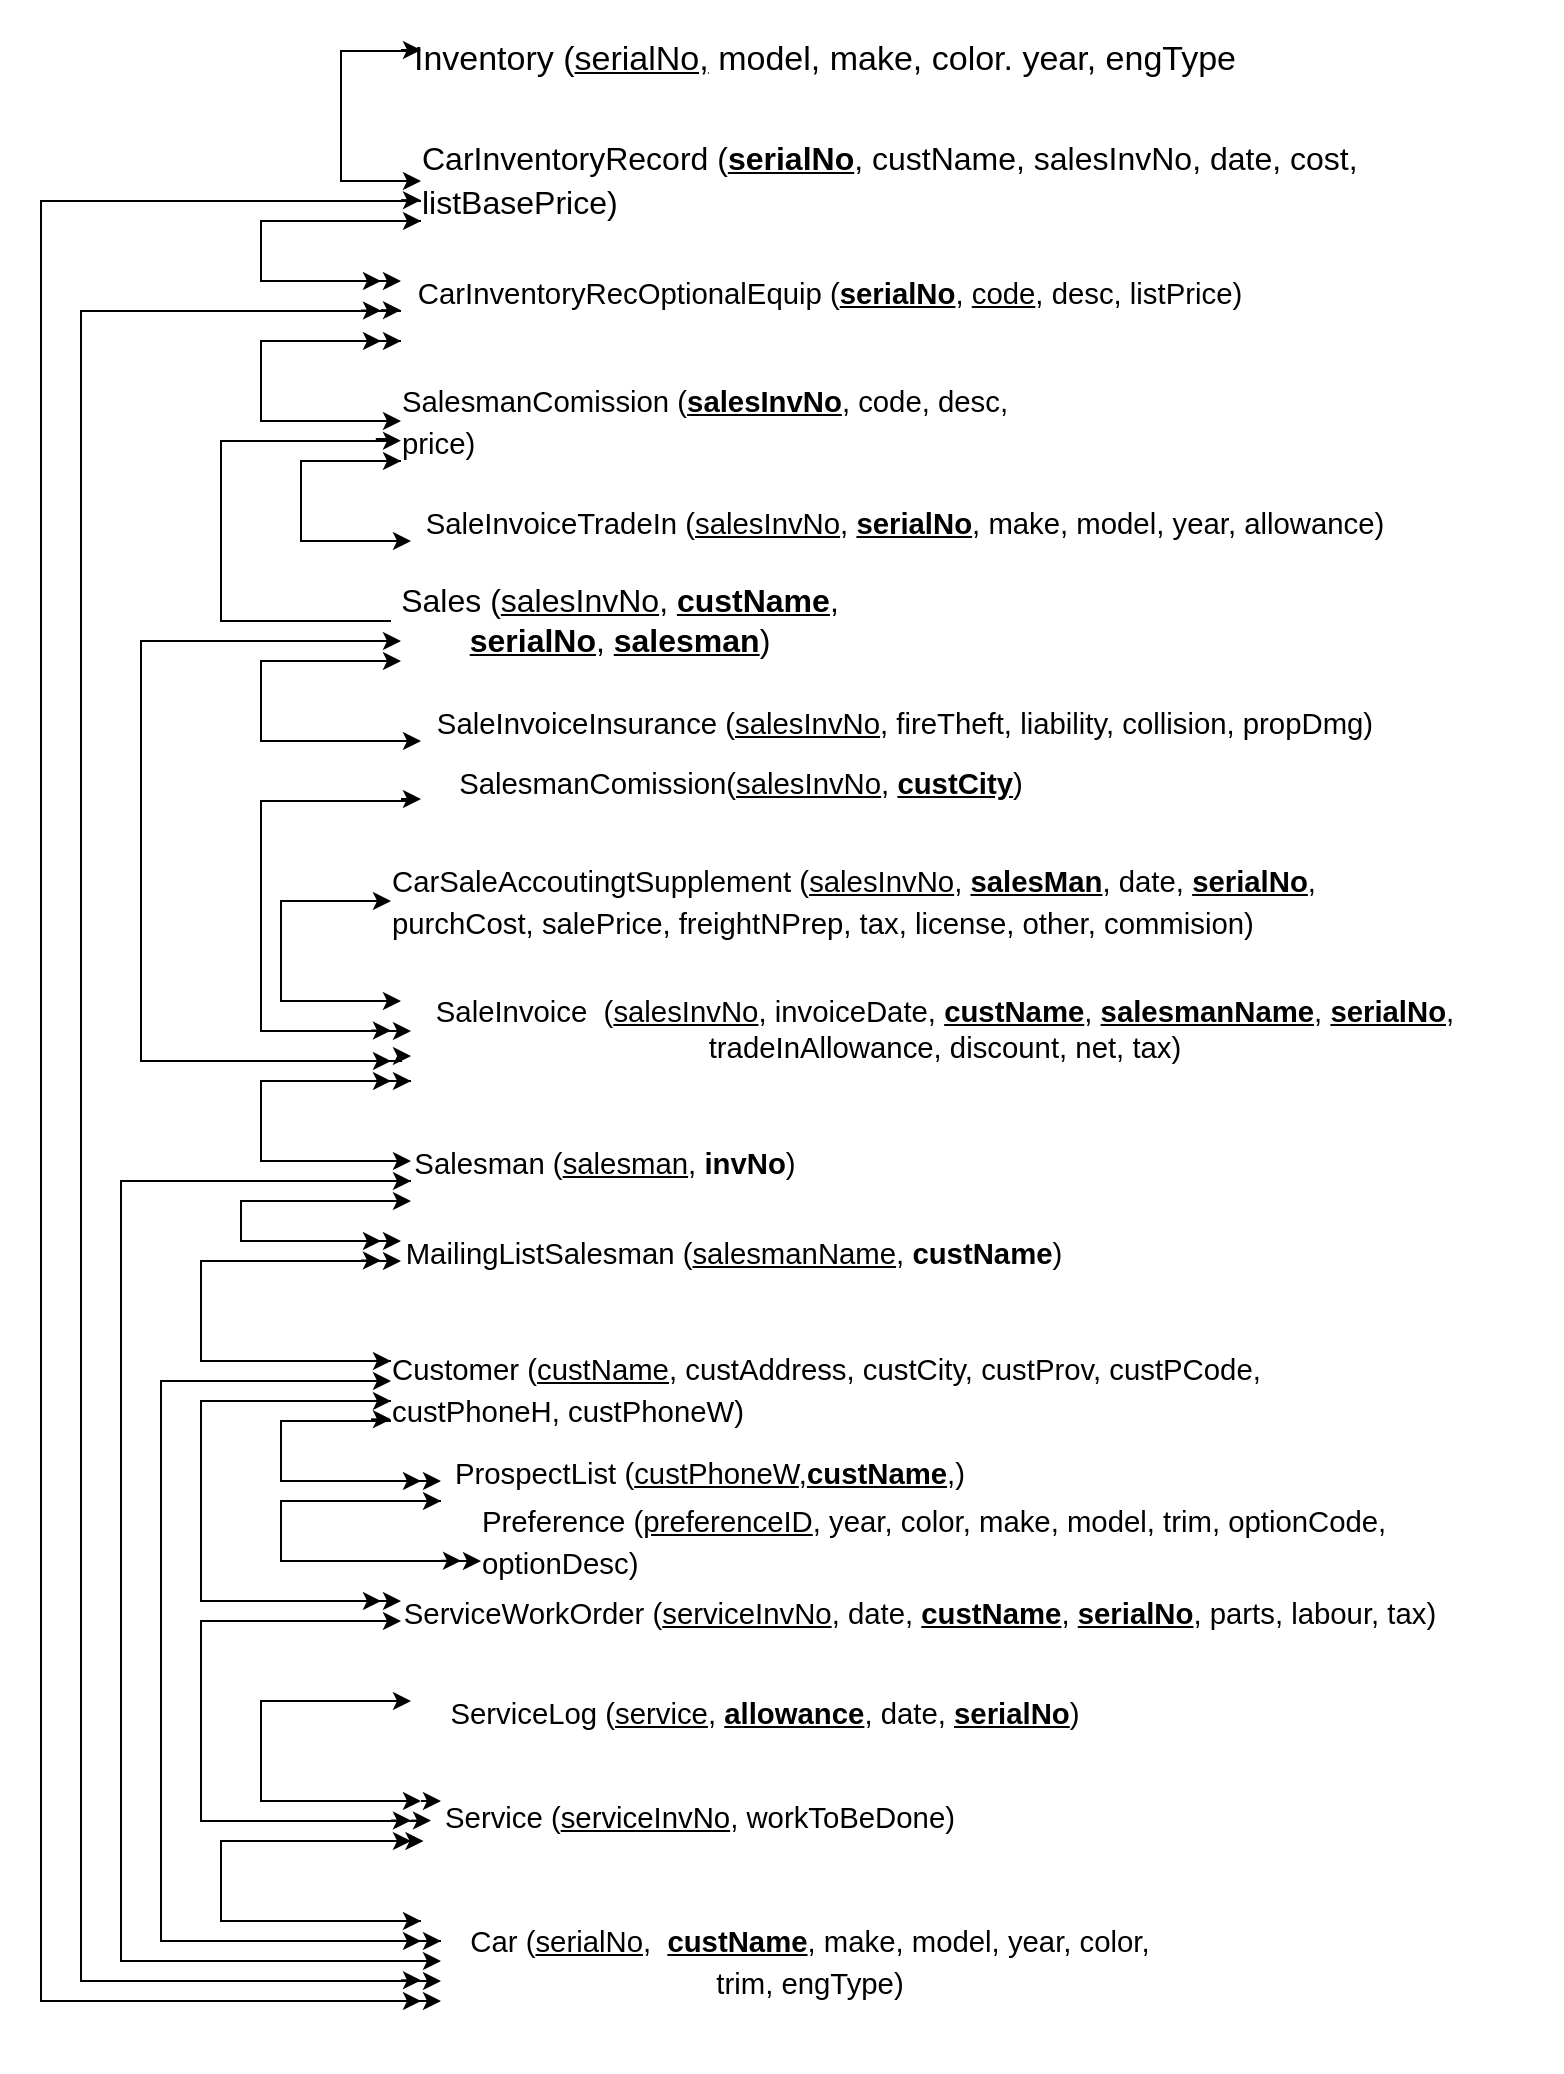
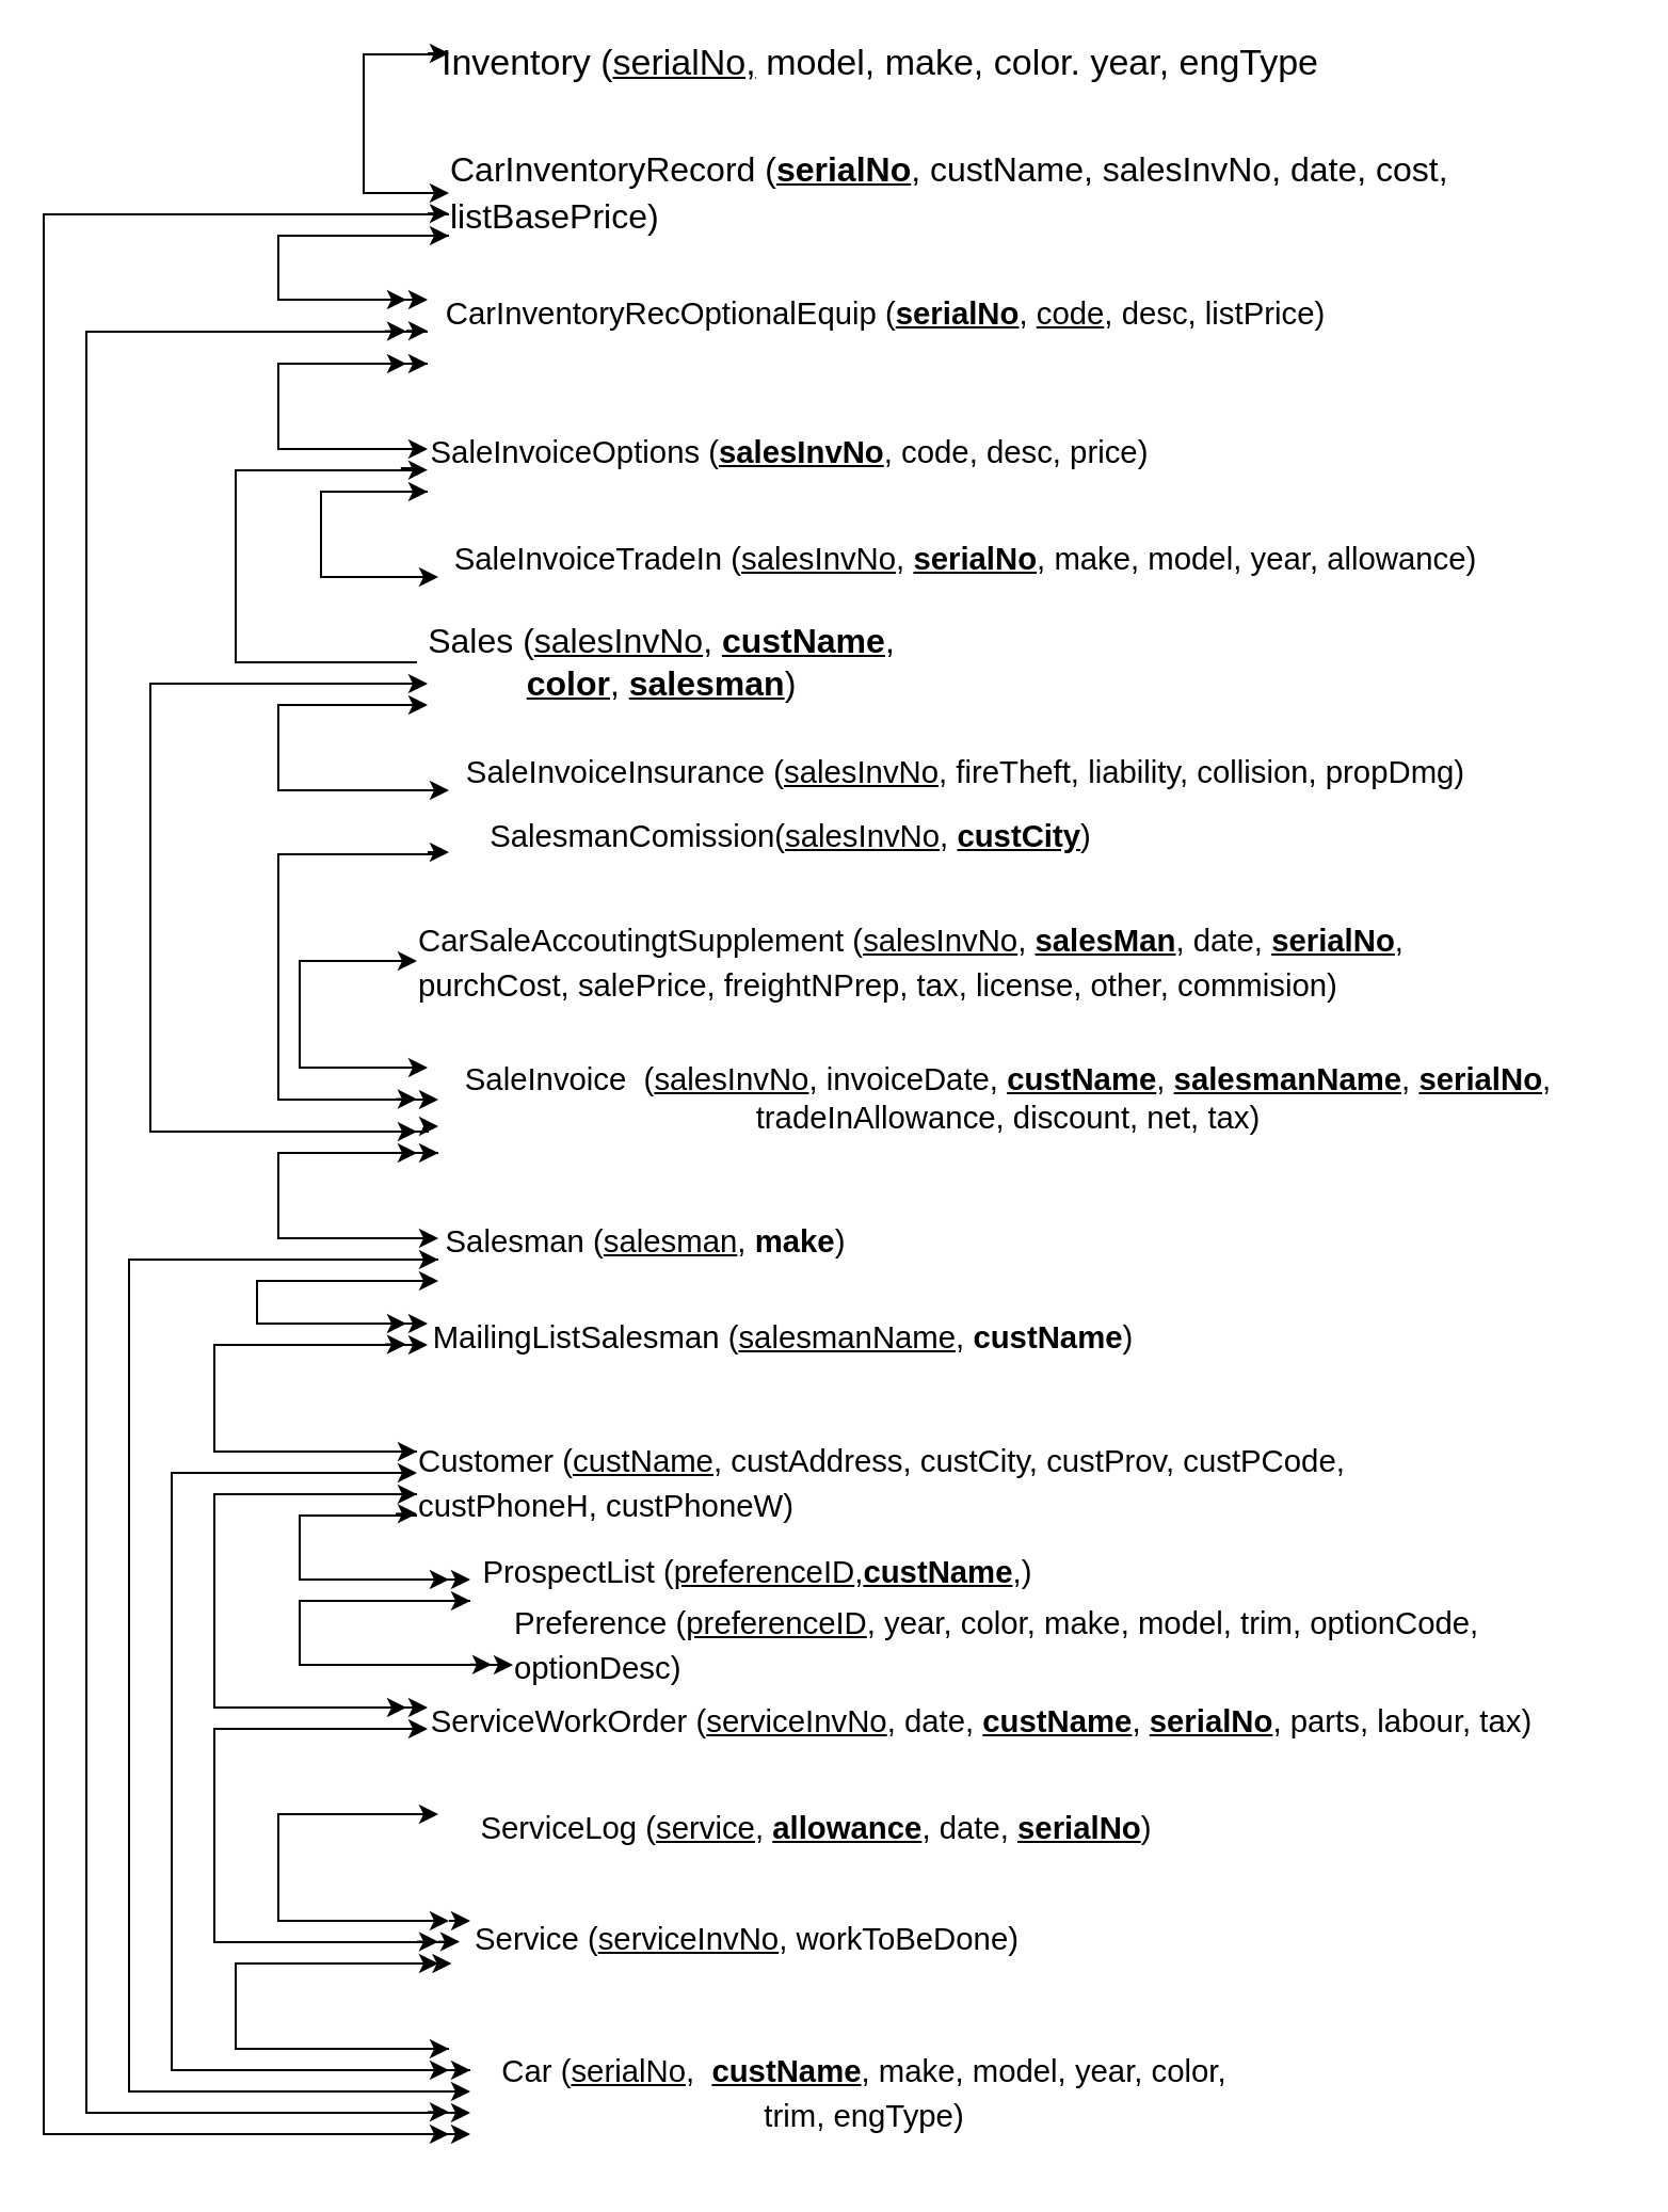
- <mxCell id="25" value="&lt;span id=&quot;docs-internal-guid-f85bfaa0-7fff-9a6b-ba9b-2f663f60cca4&quot; style=&quot;text-align: left ; font-size: 13px&quot;&gt;&lt;p dir=&quot;ltr&quot; style=&quot;line-height: 1.38 ; margin-top: 12pt ; margin-bottom: 12pt&quot;&gt;&lt;span style=&quot;font-size: 11pt ; font-family: &amp;#34;arial&amp;#34; ; background-color: transparent ; vertical-align: baseline&quot;&gt;SalesmanComission (&lt;/span&gt;&lt;span style=&quot;font-size: 11pt ; font-family: &amp;#34;arial&amp;#34; ; background-color: transparent ; vertical-align: baseline&quot;&gt;&lt;b&gt;&lt;u&gt;salesInvNo&lt;/u&gt;&lt;/b&gt;&lt;/span&gt;&lt;span style=&quot;font-size: 11pt ; font-family: &amp;#34;arial&amp;#34; ; background-color: transparent ; vertical-align: baseline&quot;&gt;, code, desc, price)&lt;/span&gt;&lt;/p&gt;&lt;div&gt;&lt;span style=&quot;font-size: 11pt ; font-family: &amp;#34;arial&amp;#34; ; background-color: transparent ; vertical-align: baseline&quot;&gt;&lt;br&gt;&lt;/span&gt;&lt;/div&gt;&lt;/span&gt;" style="text;html=1;strokeColor=none;fillColor=none;align=center;verticalAlign=middle;whiteSpace=wrap;rounded=0;" parent="1" vertex="1"><mxGeometry x="200" y="200" width="340" height="40" as="geometry" /></mxCell>
+ <mxCell id="25" value="&lt;span id=&quot;docs-internal-guid-f85bfaa0-7fff-9a6b-ba9b-2f663f60cca4&quot; style=&quot;text-align: left ; font-size: 13px&quot;&gt;&lt;p dir=&quot;ltr&quot; style=&quot;line-height: 1.38 ; margin-top: 12pt ; margin-bottom: 12pt&quot;&gt;&lt;span style=&quot;font-size: 11pt ; font-family: &amp;#34;arial&amp;#34; ; background-color: transparent ; vertical-align: baseline&quot;&gt;SaleInvoiceOptions (&lt;/span&gt;&lt;span style=&quot;font-size: 11pt ; font-family: &amp;#34;arial&amp;#34; ; background-color: transparent ; vertical-align: baseline&quot;&gt;&lt;b&gt;&lt;u&gt;salesInvNo&lt;/u&gt;&lt;/b&gt;&lt;/span&gt;&lt;span style=&quot;font-size: 11pt ; font-family: &amp;#34;arial&amp;#34; ; background-color: transparent ; vertical-align: baseline&quot;&gt;, code, desc, price)&lt;/span&gt;&lt;/p&gt;&lt;div&gt;&lt;span style=&quot;font-size: 11pt ; font-family: &amp;#34;arial&amp;#34; ; background-color: transparent ; vertical-align: baseline&quot;&gt;&lt;br&gt;&lt;/span&gt;&lt;/div&gt;&lt;/span&gt;" style="text;html=1;strokeColor=none;fillColor=none;align=center;verticalAlign=middle;whiteSpace=wrap;rounded=0;" parent="1" vertex="1"><mxGeometry x="200" y="200" width="340" height="40" as="geometry" /></mxCell>
- <mxCell id="35" value="&lt;font style=&quot;font-size: 16px&quot;&gt;Sales (&lt;u&gt;salesInvNo&lt;/u&gt;, &lt;u&gt;&lt;b&gt;custName&lt;/b&gt;&lt;/u&gt;, &lt;b&gt;&lt;u&gt;serialNo&lt;/u&gt;&lt;/b&gt;, &lt;b&gt;&lt;u&gt;salesman&lt;/u&gt;&lt;/b&gt;)&lt;/font&gt;" style="text;html=1;strokeColor=none;fillColor=none;align=center;verticalAlign=middle;whiteSpace=wrap;rounded=0;" parent="1" vertex="1"><mxGeometry x="195" y="290" width="230" height="40" as="geometry" /></mxCell>
+ <mxCell id="35" value="&lt;font style=&quot;font-size: 16px&quot;&gt;Sales (&lt;u&gt;salesInvNo&lt;/u&gt;, &lt;u&gt;&lt;b&gt;custName&lt;/b&gt;&lt;/u&gt;, &lt;b&gt;&lt;u&gt;color&lt;/u&gt;&lt;/b&gt;, &lt;b&gt;&lt;u&gt;salesman&lt;/u&gt;&lt;/b&gt;)&lt;/font&gt;" style="text;html=1;strokeColor=none;fillColor=none;align=center;verticalAlign=middle;whiteSpace=wrap;rounded=0;" parent="1" vertex="1"><mxGeometry x="195" y="290" width="230" height="40" as="geometry" /></mxCell>
- <mxCell id="14" value="&lt;span id=&quot;docs-internal-guid-f6cc1f4a-7fff-d2e0-5640-ac946ab315d1&quot;&gt;&lt;p dir=&quot;ltr&quot; style=&quot;line-height: 1.38 ; margin-top: 12pt ; margin-bottom: 12pt&quot;&gt;&lt;span style=&quot;font-size: 11pt ; font-family: &amp;#34;arial&amp;#34; ; background-color: transparent ; vertical-align: baseline&quot;&gt;Salesman (&lt;/span&gt;&lt;span style=&quot;font-size: 11pt ; font-family: &amp;#34;arial&amp;#34; ; background-color: transparent ; vertical-align: baseline&quot;&gt;&lt;u&gt;salesman&lt;/u&gt;&lt;/span&gt;&lt;span style=&quot;font-size: 11pt ; font-family: &amp;#34;arial&amp;#34; ; background-color: transparent ; vertical-align: baseline&quot;&gt;, &lt;/span&gt;&lt;span style=&quot;font-size: 11pt ; font-family: &amp;#34;arial&amp;#34; ; background-color: transparent ; font-weight: 700 ; vertical-align: baseline&quot;&gt;invNo&lt;/span&gt;&lt;span style=&quot;font-size: 11pt ; font-family: &amp;#34;arial&amp;#34; ; background-color: transparent ; vertical-align: baseline&quot;&gt;)&lt;/span&gt;&lt;/p&gt;&lt;div&gt;&lt;span style=&quot;font-size: 11pt ; font-family: &amp;#34;arial&amp;#34; ; background-color: transparent ; vertical-align: baseline&quot;&gt;&lt;br&gt;&lt;/span&gt;&lt;/div&gt;&lt;/span&gt;" style="text;html=1;strokeColor=none;fillColor=none;align=center;verticalAlign=middle;whiteSpace=wrap;rounded=0;" parent="1" vertex="1"><mxGeometry x="205" y="580" width="195" height="20" as="geometry" /></mxCell>
+ <mxCell id="14" value="&lt;span id=&quot;docs-internal-guid-f6cc1f4a-7fff-d2e0-5640-ac946ab315d1&quot;&gt;&lt;p dir=&quot;ltr&quot; style=&quot;line-height: 1.38 ; margin-top: 12pt ; margin-bottom: 12pt&quot;&gt;&lt;span style=&quot;font-size: 11pt ; font-family: &amp;#34;arial&amp;#34; ; background-color: transparent ; vertical-align: baseline&quot;&gt;Salesman (&lt;/span&gt;&lt;span style=&quot;font-size: 11pt ; font-family: &amp;#34;arial&amp;#34; ; background-color: transparent ; vertical-align: baseline&quot;&gt;&lt;u&gt;salesman&lt;/u&gt;&lt;/span&gt;&lt;span style=&quot;font-size: 11pt ; font-family: &amp;#34;arial&amp;#34; ; background-color: transparent ; vertical-align: baseline&quot;&gt;, &lt;/span&gt;&lt;span style=&quot;font-size: 11pt ; font-family: &amp;#34;arial&amp;#34; ; background-color: transparent ; font-weight: 700 ; vertical-align: baseline&quot;&gt;make&lt;/span&gt;&lt;span style=&quot;font-size: 11pt ; font-family: &amp;#34;arial&amp;#34; ; background-color: transparent ; vertical-align: baseline&quot;&gt;)&lt;/span&gt;&lt;/p&gt;&lt;div&gt;&lt;span style=&quot;font-size: 11pt ; font-family: &amp;#34;arial&amp;#34; ; background-color: transparent ; vertical-align: baseline&quot;&gt;&lt;br&gt;&lt;/span&gt;&lt;/div&gt;&lt;/span&gt;" style="text;html=1;strokeColor=none;fillColor=none;align=center;verticalAlign=middle;whiteSpace=wrap;rounded=0;" parent="1" vertex="1"><mxGeometry x="205" y="580" width="195" height="20" as="geometry" /></mxCell>
- <mxCell id="11" value="&lt;span id=&quot;docs-internal-guid-f85bfaa0-7fff-9a6b-ba9b-2f663f60cca4&quot; style=&quot;text-align: left ; font-size: 13px&quot;&gt;&lt;p dir=&quot;ltr&quot; style=&quot;line-height: 1.38 ; margin-top: 12pt ; margin-bottom: 12pt&quot;&gt;&lt;span style=&quot;background-color: transparent ; font-size: 11pt ; font-family: &amp;#34;arial&amp;#34; ; vertical-align: baseline&quot;&gt;ProspectList (&lt;u&gt;custPhoneW&lt;/u&gt;,&lt;/span&gt;&lt;span style=&quot;background-color: transparent ; font-size: 11pt ; font-family: &amp;#34;arial&amp;#34; ; vertical-align: baseline&quot;&gt;&lt;b&gt;&lt;u&gt;custName&lt;/u&gt;&lt;/b&gt;&lt;/span&gt;&lt;span style=&quot;background-color: transparent ; font-size: 11pt ; font-family: &amp;#34;arial&amp;#34; ; vertical-align: baseline&quot;&gt;,&lt;/span&gt;&lt;span style=&quot;background-color: transparent ; font-size: 11pt ; font-family: &amp;#34;arial&amp;#34; ; vertical-align: baseline&quot;&gt;)&lt;/span&gt;&lt;br&gt;&lt;/p&gt;&lt;div&gt;&lt;span style=&quot;background-color: transparent ; font-size: 11pt ; font-family: &amp;#34;arial&amp;#34; ; vertical-align: baseline&quot;&gt;&lt;br&gt;&lt;/span&gt;&lt;/div&gt;&lt;/span&gt;" style="text;html=1;strokeColor=none;fillColor=none;align=center;verticalAlign=middle;whiteSpace=wrap;rounded=0;" parent="1" vertex="1"><mxGeometry x="220" y="730" width="270" height="30" as="geometry" /></mxCell>
+ <mxCell id="11" value="&lt;span id=&quot;docs-internal-guid-f85bfaa0-7fff-9a6b-ba9b-2f663f60cca4&quot; style=&quot;text-align: left ; font-size: 13px&quot;&gt;&lt;p dir=&quot;ltr&quot; style=&quot;line-height: 1.38 ; margin-top: 12pt ; margin-bottom: 12pt&quot;&gt;&lt;span style=&quot;background-color: transparent ; font-size: 11pt ; font-family: &amp;#34;arial&amp;#34; ; vertical-align: baseline&quot;&gt;ProspectList (&lt;u&gt;preferenceID&lt;/u&gt;,&lt;/span&gt;&lt;span style=&quot;background-color: transparent ; font-size: 11pt ; font-family: &amp;#34;arial&amp;#34; ; vertical-align: baseline&quot;&gt;&lt;b&gt;&lt;u&gt;custName&lt;/u&gt;&lt;/b&gt;&lt;/span&gt;&lt;span style=&quot;background-color: transparent ; font-size: 11pt ; font-family: &amp;#34;arial&amp;#34; ; vertical-align: baseline&quot;&gt;,&lt;/span&gt;&lt;span style=&quot;background-color: transparent ; font-size: 11pt ; font-family: &amp;#34;arial&amp;#34; ; vertical-align: baseline&quot;&gt;)&lt;/span&gt;&lt;br&gt;&lt;/p&gt;&lt;div&gt;&lt;span style=&quot;background-color: transparent ; font-size: 11pt ; font-family: &amp;#34;arial&amp;#34; ; vertical-align: baseline&quot;&gt;&lt;br&gt;&lt;/span&gt;&lt;/div&gt;&lt;/span&gt;" style="text;html=1;strokeColor=none;fillColor=none;align=center;verticalAlign=middle;whiteSpace=wrap;rounded=0;" parent="1" vertex="1"><mxGeometry x="220" y="730" width="270" height="30" as="geometry" /></mxCell>
